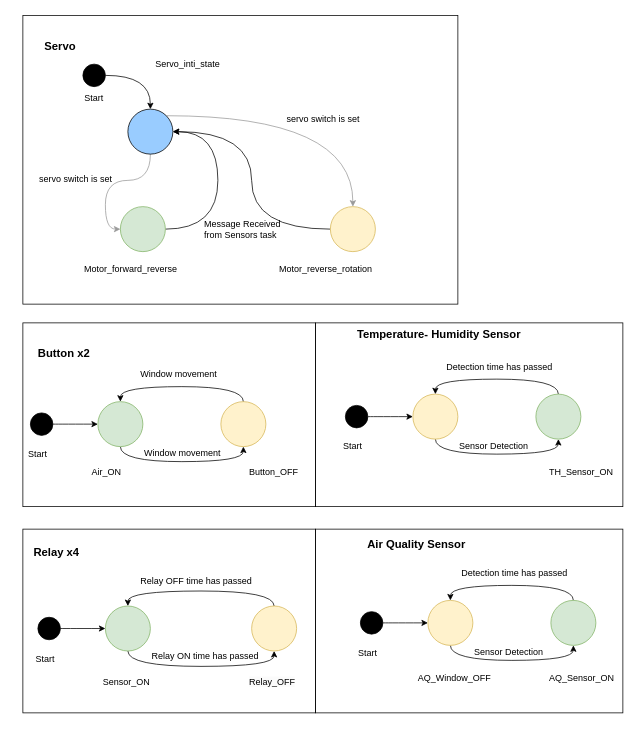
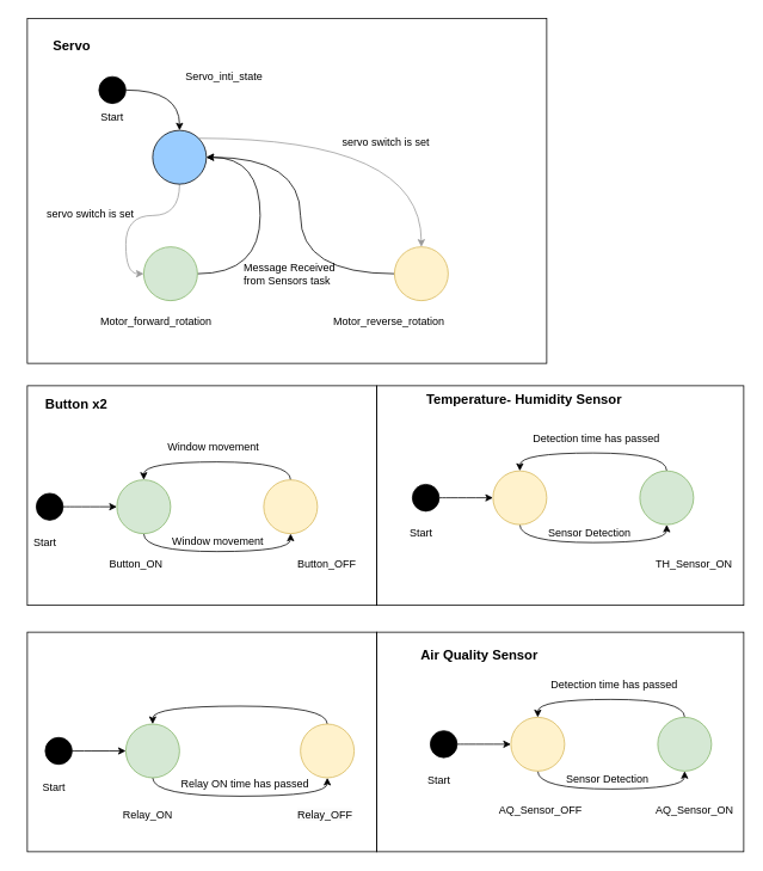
- <mxCell id="18" value="Servo" style="text;html=1;align=center;verticalAlign=middle;whiteSpace=wrap;rounded=0;fontStyle=1;fontSize=15;" parent="1" vertex="1"><mxGeometry x="50" y="45" width="60" height="30" as="geometry" /></mxCell>
+ <mxCell id="18" value="Servo" style="text;html=1;align=center;verticalAlign=middle;whiteSpace=wrap;rounded=0;fontStyle=1;fontSize=15;" parent="1" vertex="1"><mxGeometry x="50" y="35" width="60" height="30" as="geometry" /></mxCell>
- <mxCell id="13" value="Motor_forward_reverse" style="text;whiteSpace=wrap;html=1;" parent="1" vertex="1"><mxGeometry x="110" y="345" width="150" height="40" as="geometry" /></mxCell>
+ <mxCell id="13" value="Motor_forward_rotation" style="text;whiteSpace=wrap;html=1;" parent="1" vertex="1"><mxGeometry x="110" y="345" width="150" height="40" as="geometry" /></mxCell>
- <mxCell id="27" value="Button x2" style="text;html=1;align=center;verticalAlign=middle;whiteSpace=wrap;rounded=0;fontStyle=1;fontSize=15;" parent="1" vertex="1"><mxGeometry x="40" y="455" width="90" height="30" as="geometry" /></mxCell>
+ <mxCell id="27" value="Button x2" style="text;html=1;align=center;verticalAlign=middle;whiteSpace=wrap;rounded=0;fontStyle=1;fontSize=15;" parent="1" vertex="1"><mxGeometry x="40" y="435" width="90" height="30" as="geometry" /></mxCell>
- <mxCell id="25" value="Air_ON" style="text;whiteSpace=wrap;html=1;" parent="1" vertex="1"><mxGeometry x="120" y="615" width="70" height="40" as="geometry" /></mxCell>
+ <mxCell id="25" value="Button_ON" style="text;whiteSpace=wrap;html=1;" parent="1" vertex="1"><mxGeometry x="120" y="615" width="70" height="40" as="geometry" /></mxCell>
- <mxCell id="50" value="Air Quality Sensor" style="text;html=1;align=center;verticalAlign=middle;whiteSpace=wrap;rounded=0;fontStyle=1;fontSize=15;" parent="1" vertex="1"><mxGeometry x="470" y="710" width="170" height="30" as="geometry" /></mxCell>
+ <mxCell id="50" value="Air Quality Sensor" style="text;html=1;align=center;verticalAlign=middle;whiteSpace=wrap;rounded=0;fontStyle=1;fontSize=15;" parent="1" vertex="1"><mxGeometry x="450" y="715" width="170" height="30" as="geometry" /></mxCell>
- <mxCell id="60" value="Relay x4" style="text;html=1;align=center;verticalAlign=middle;whiteSpace=wrap;rounded=0;fontStyle=1;fontSize=15;" parent="1" vertex="1"><mxGeometry x="30" y="720" width="90" height="30" as="geometry" /></mxCell>
- <mxCell id="65" value="Relay OFF time has passed" style="text;whiteSpace=wrap;" parent="1" vertex="1"><mxGeometry x="185" y="760" width="165" height="40" as="geometry" /></mxCell>
- <mxCell id="62" value="Sensor_ON" style="text;whiteSpace=wrap;html=1;" parent="1" vertex="1"><mxGeometry x="135" y="895" width="70" height="40" as="geometry" /></mxCell>
+ <mxCell id="62" value="Relay_ON" style="text;whiteSpace=wrap;html=1;" parent="1" vertex="1"><mxGeometry x="135" y="895" width="70" height="40" as="geometry" /></mxCell>
- <mxCell id="49" value="AQ_Window_OFF" style="text;whiteSpace=wrap;html=1;" parent="1" vertex="1"><mxGeometry x="555" y="890" width="70" height="40" as="geometry" /></mxCell>
+ <mxCell id="49" value="AQ_Sensor_OFF" style="text;whiteSpace=wrap;html=1;" parent="1" vertex="1"><mxGeometry x="555" y="890" width="70" height="40" as="geometry" /></mxCell>
